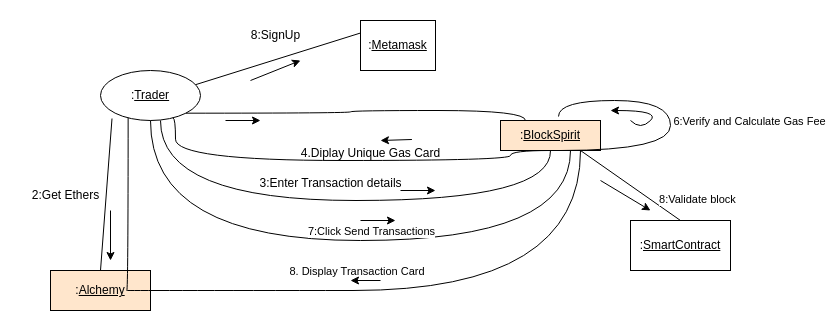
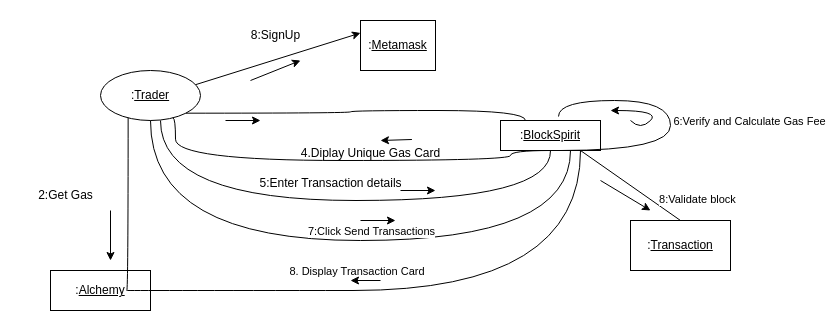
- <mxCell id="6" value="" style="endArrow=none;html=1;rounded=0;exitX=1;exitY=0.25;exitDx=0;exitDy=0;entryX=0;entryY=0.25;entryDx=0;entryDy=0;" edge="1" parent="1" source="2" target="4"><mxGeometry width="50" height="50" relative="1" as="geometry"><mxPoint x="460" y="280" as="sourcePoint" /><mxPoint x="510" y="230" as="targetPoint" /></mxGeometry></mxCell>
+ <mxCell id="6" value="" style="endArrow=classic;html=1;rounded=0;exitX=1;exitY=0.25;exitDx=0;exitDy=0;entryX=0;entryY=0.25;entryDx=0;entryDy=0;" edge="1" parent="1" source="2" target="4"><mxGeometry width="50" height="50" relative="1" as="geometry"><mxPoint x="460" y="280" as="sourcePoint" /><mxPoint x="510" y="230" as="targetPoint" /></mxGeometry></mxCell>
- <mxCell id="3" value=":&lt;u&gt;BlockSpirit&lt;/u&gt;" style="html=1;whiteSpace=wrap;fillColor=#ffe6cc;" parent="1" vertex="1"><mxGeometry x="500" y="120" width="100" height="30" as="geometry" /></mxCell>
+ <mxCell id="3" value=":&lt;u&gt;BlockSpirit&lt;/u&gt;" style="html=1;whiteSpace=wrap;" parent="1" vertex="1"><mxGeometry x="500" y="120" width="100" height="30" as="geometry" /></mxCell>
- <mxCell id="17" value="3:Enter Transaction details" style="text;html=1;align=center;verticalAlign=middle;resizable=0;points=[];autosize=1;strokeColor=none;fillColor=none;" vertex="1" parent="1"><mxGeometry x="245" y="168" width="170" height="30" as="geometry" /></mxCell>
+ <mxCell id="17" value="5:Enter Transaction details" style="text;html=1;align=center;verticalAlign=middle;resizable=0;points=[];autosize=1;strokeColor=none;fillColor=none;" vertex="1" parent="1"><mxGeometry x="245" y="168" width="170" height="30" as="geometry" /></mxCell>
- <mxCell id="10" value="" style="endArrow=none;html=1;rounded=0;entryX=0.5;entryY=0;entryDx=0;entryDy=0;exitX=0.115;exitY=0.96;exitDx=0;exitDy=0;exitPerimeter=0;" edge="1" parent="1" source="2" target="9"><mxGeometry width="50" height="50" relative="1" as="geometry"><mxPoint x="160" y="170" as="sourcePoint" /><mxPoint x="510" y="230" as="targetPoint" /></mxGeometry></mxCell>
- <mxCell id="12" value="2:Get Ethers" style="text;html=1;align=center;verticalAlign=middle;resizable=0;points=[];autosize=1;strokeColor=none;fillColor=none;" vertex="1" parent="1"><mxGeometry x="20" y="180" width="90" height="30" as="geometry" /></mxCell>
+ <mxCell id="12" value="2:Get Gas" style="text;html=1;align=center;verticalAlign=middle;resizable=0;points=[];autosize=1;strokeColor=none;fillColor=none;" vertex="1" parent="1"><mxGeometry x="20" y="180" width="90" height="30" as="geometry" /></mxCell>
- <mxCell id="5" value=":&lt;u&gt;SmartContract&lt;/u&gt;" style="html=1;whiteSpace=wrap;" parent="1" vertex="1"><mxGeometry x="630" y="220" width="100" height="50" as="geometry" /></mxCell>
+ <mxCell id="5" value=":&lt;u&gt;Transaction&lt;/u&gt;" style="html=1;whiteSpace=wrap;" parent="1" vertex="1"><mxGeometry x="630" y="220" width="100" height="50" as="geometry" /></mxCell>
- <mxCell id="9" value=":&lt;u&gt;Alchemy&lt;/u&gt;" style="html=1;whiteSpace=wrap;fillColor=#ffe6cc;" vertex="1" parent="1"><mxGeometry x="50" y="270" width="100" height="40" as="geometry" /></mxCell>
+ <mxCell id="9" value=":&lt;u&gt;Alchemy&lt;/u&gt;" style="html=1;whiteSpace=wrap;" vertex="1" parent="1"><mxGeometry x="50" y="270" width="100" height="40" as="geometry" /></mxCell>
